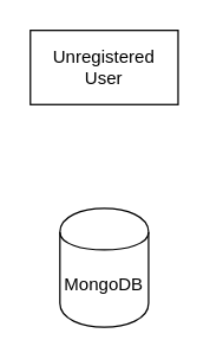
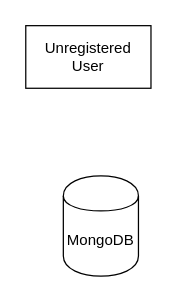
- <mxCell id="2" value="MongoDB" style="shape=cylinder;whiteSpace=wrap;html=1;boundedLbl=1;backgroundOutline=1;" vertex="1" parent="1"><mxGeometry x="40" y="140" width="60" height="80" as="geometry" /></mxCell>
+ <mxCell id="2" value="MongoDB" style="shape=cylinder;whiteSpace=wrap;html=1;boundedLbl=1;backgroundOutline=1;" vertex="1" parent="1"><mxGeometry x="50" y="140" width="60" height="80" as="geometry" /></mxCell>
